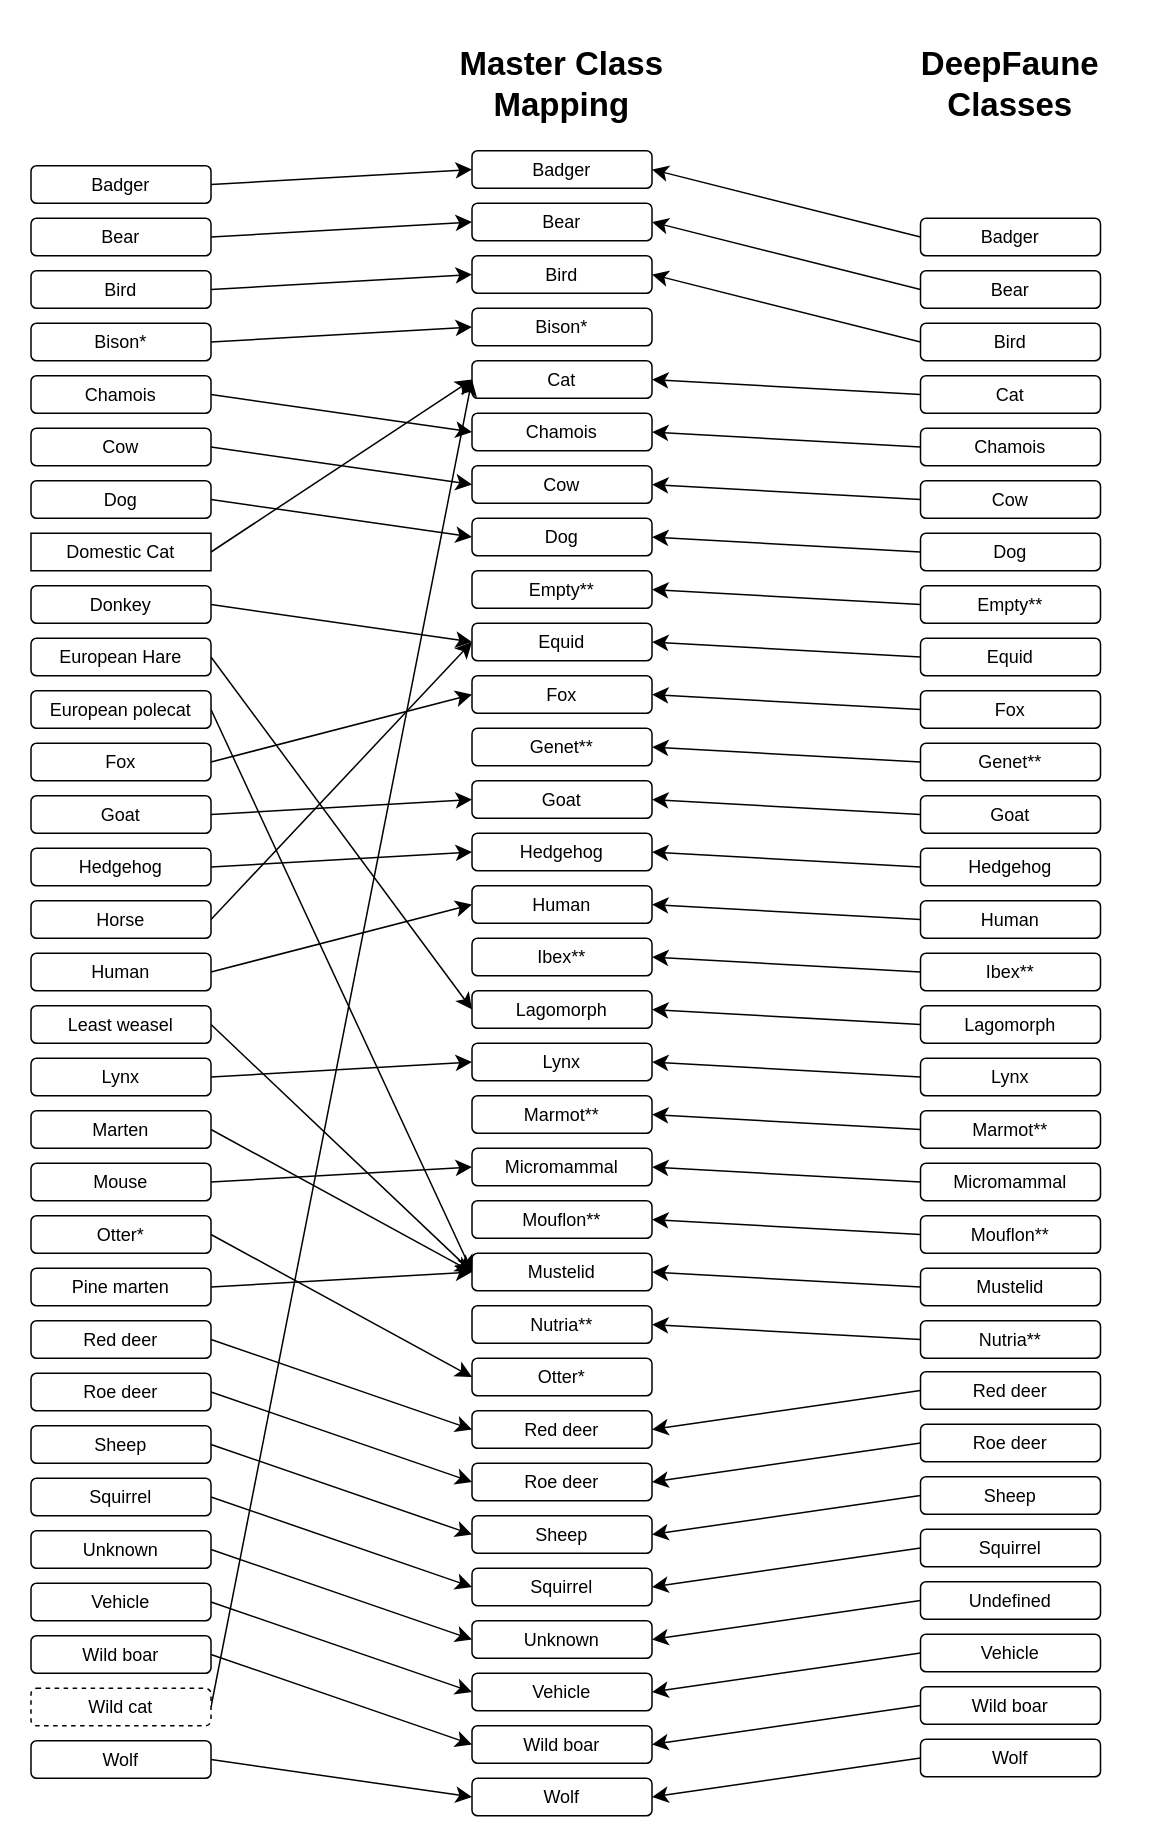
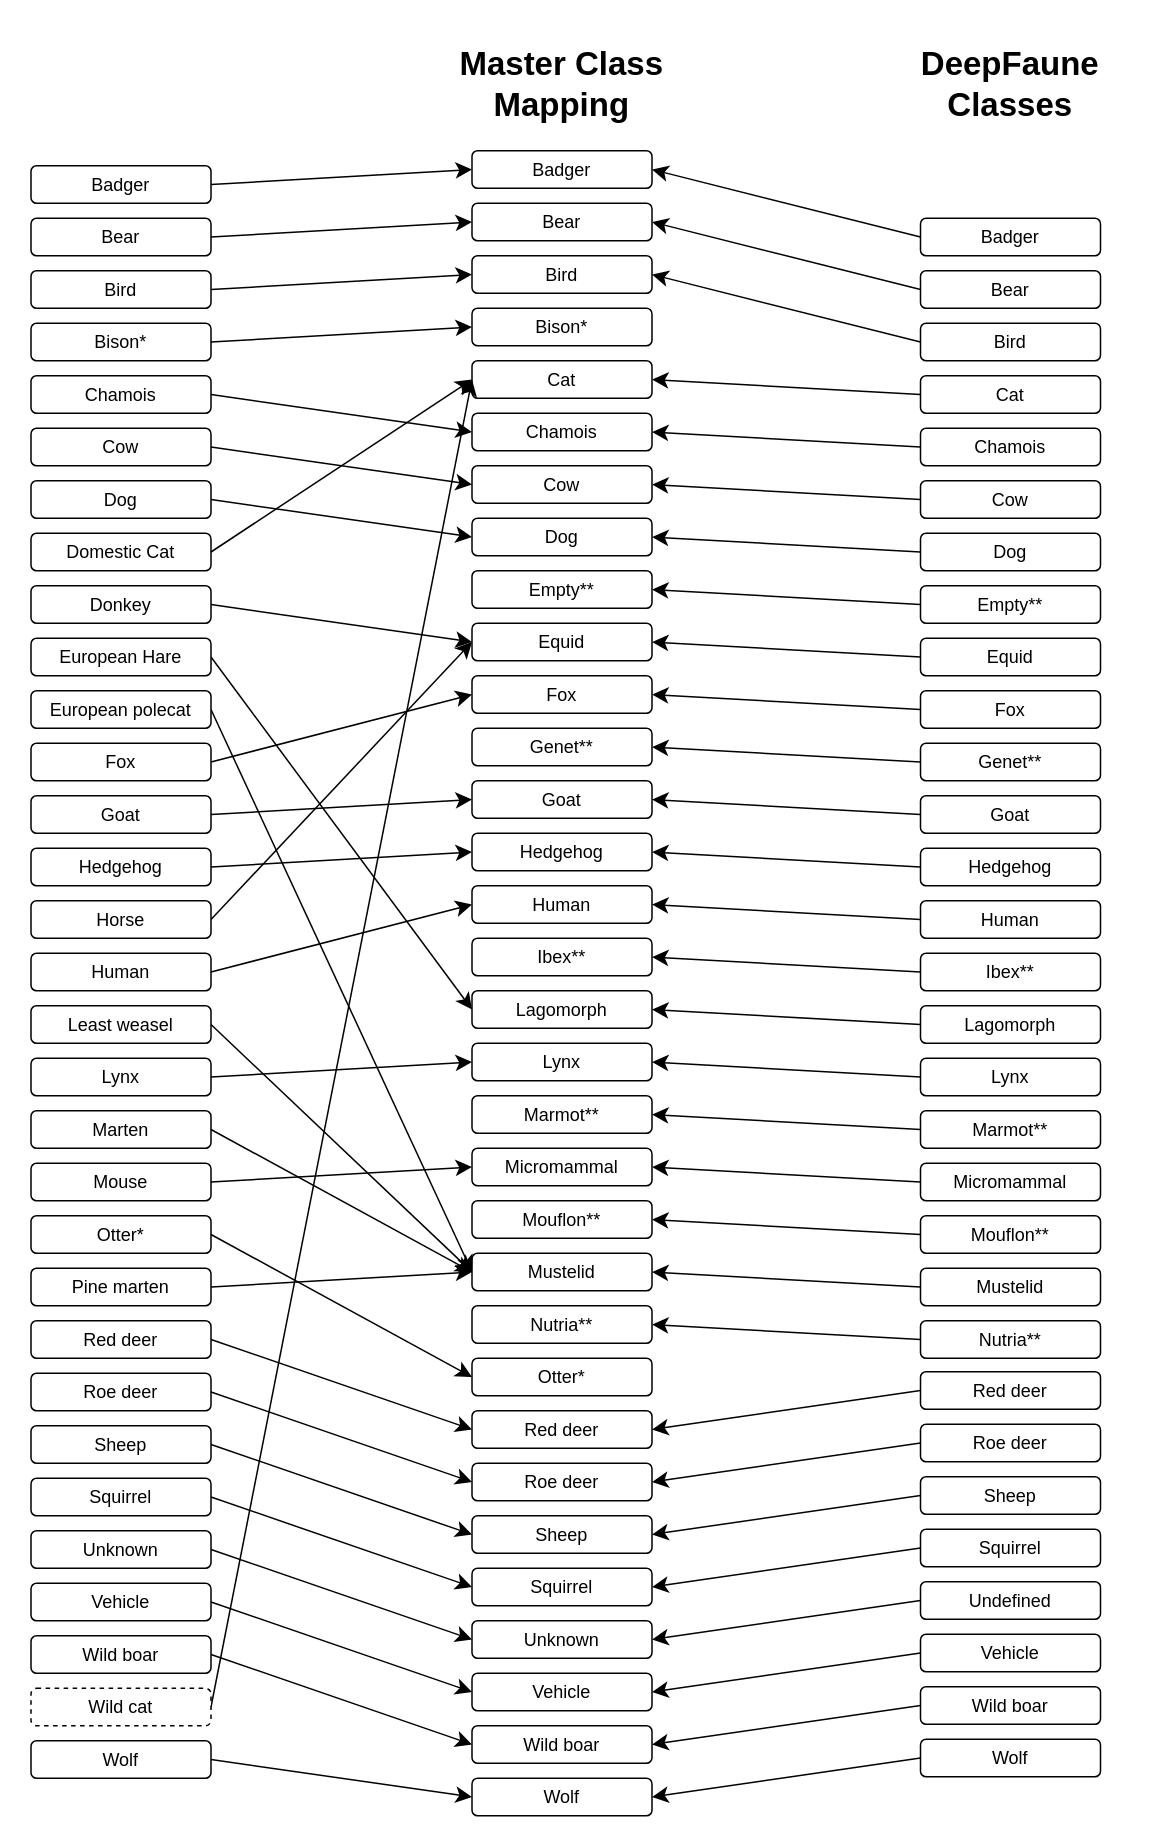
- <mxCell id="46" value="Domestic Cat" style="whiteSpace=wrap;html=1;rounded=0;" parent="1" vertex="1"><mxGeometry x="20" y="355" width="120" height="25" as="geometry" /></mxCell>
+ <mxCell id="46" value="Domestic Cat" style="rounded=1;whiteSpace=wrap;html=1;" parent="1" vertex="1"><mxGeometry x="20" y="355" width="120" height="25" as="geometry" /></mxCell>
